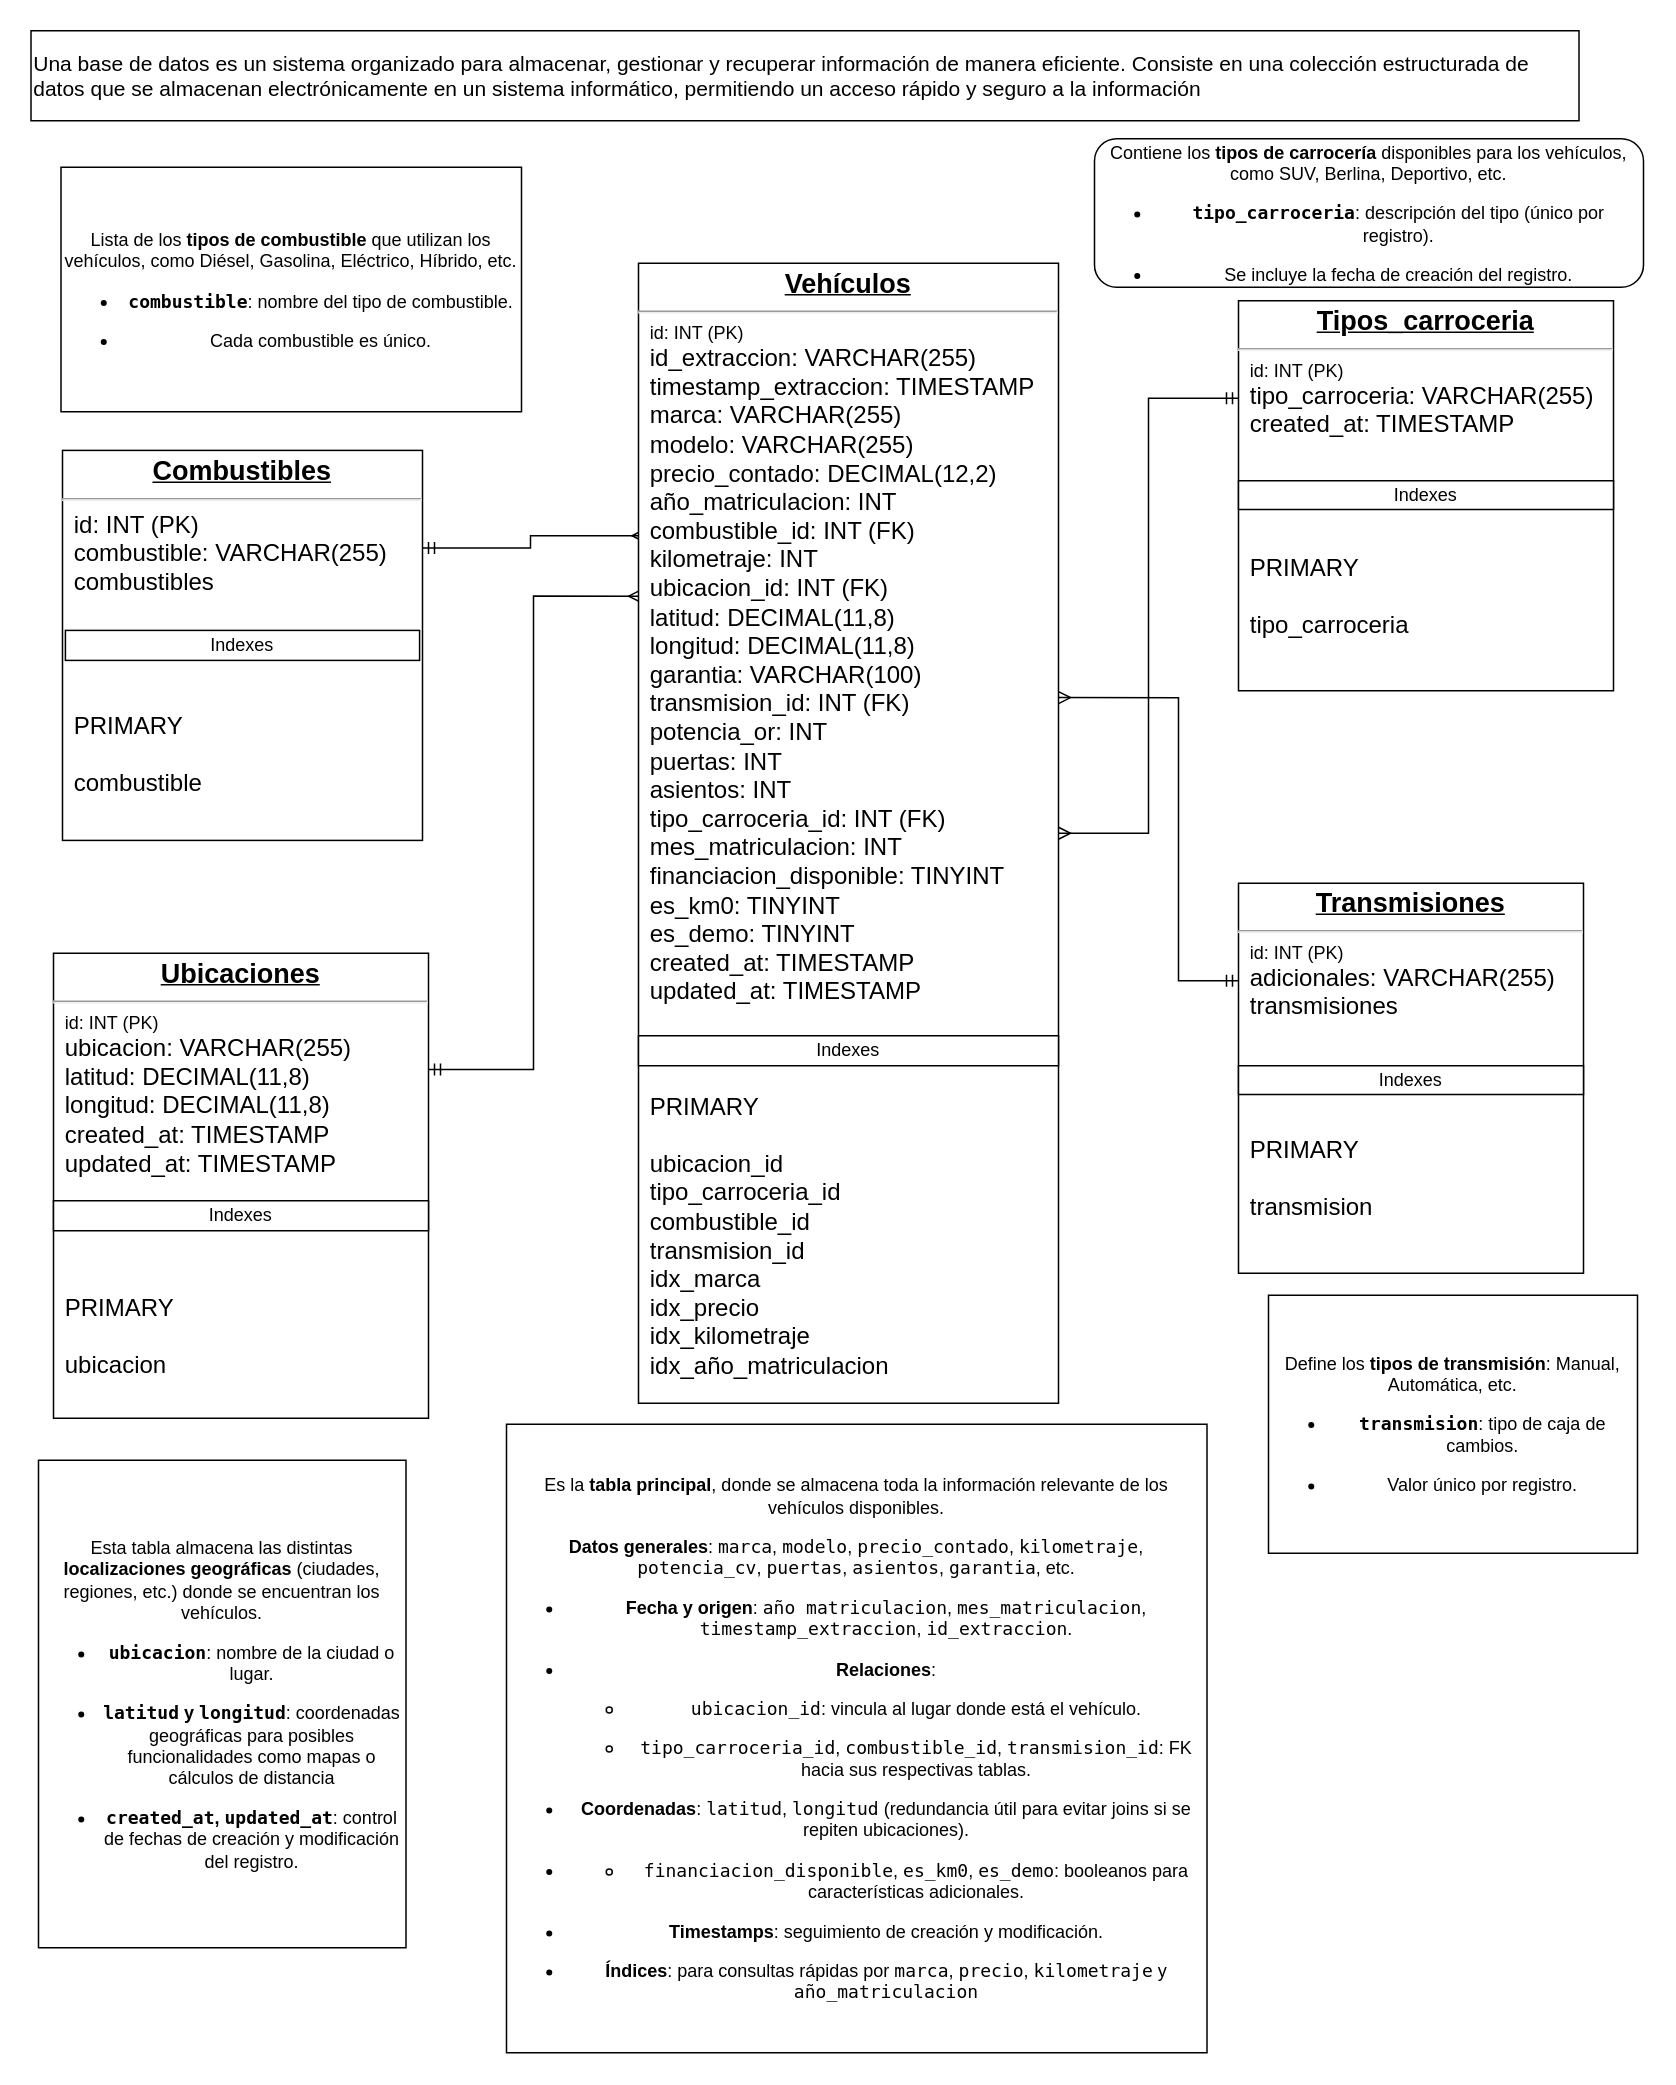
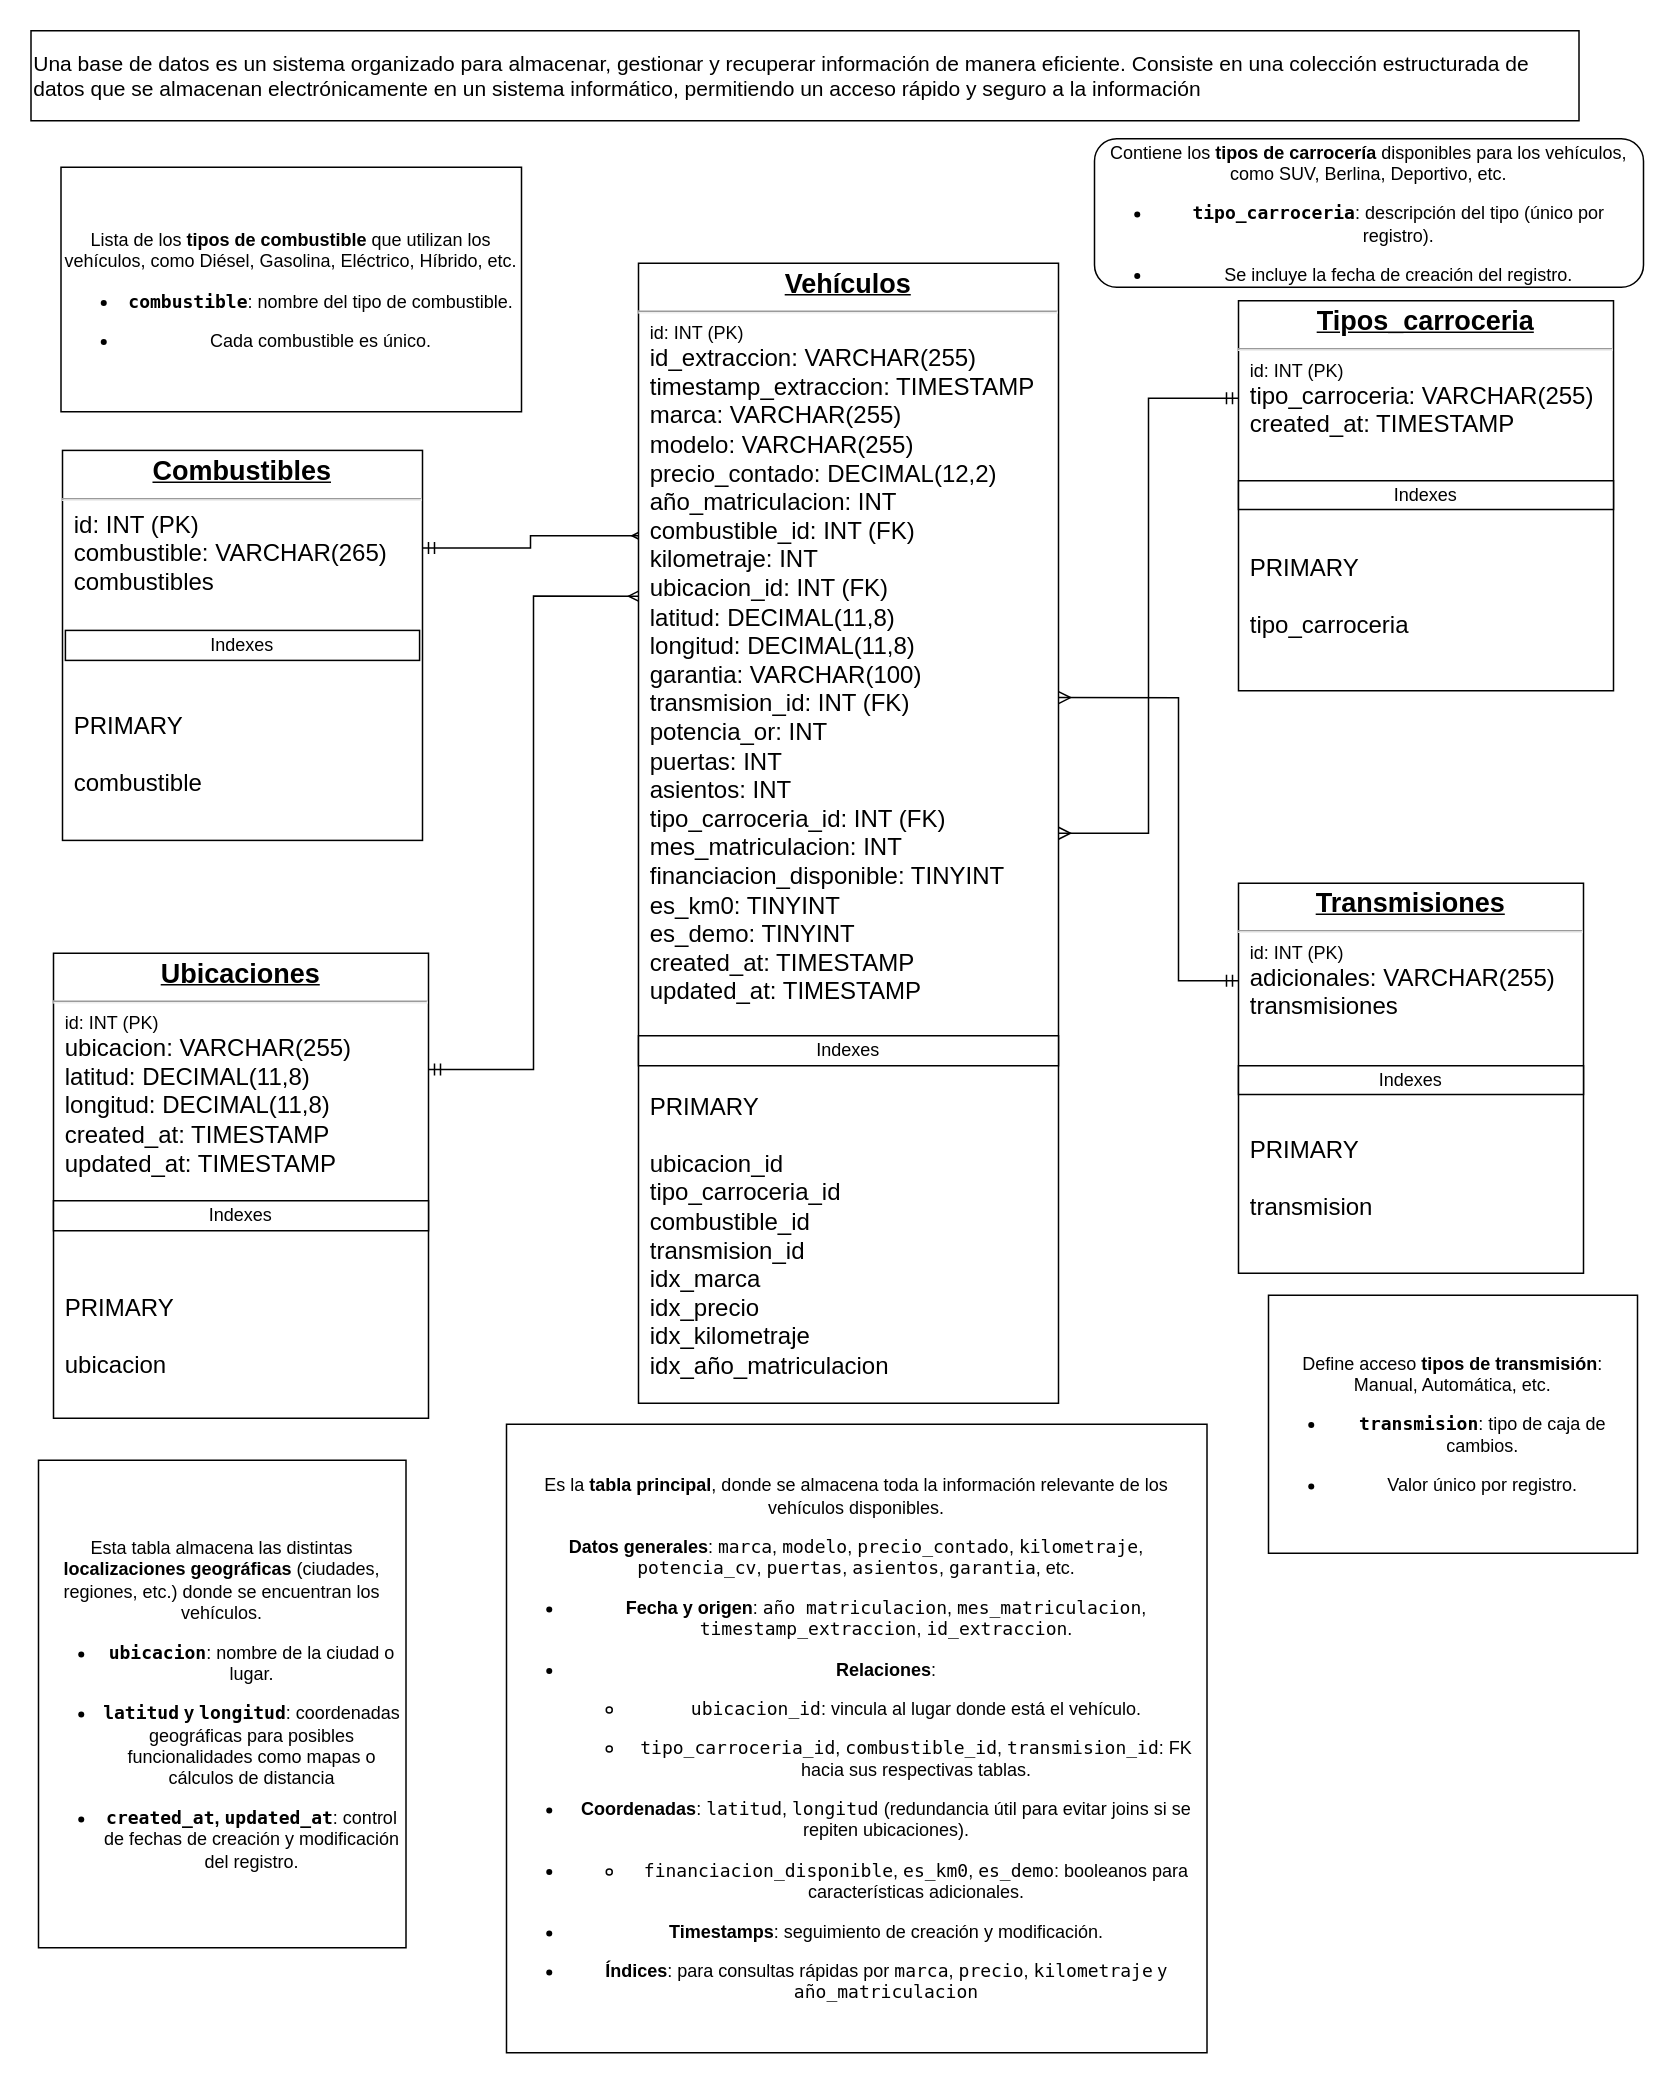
- <mxCell id="12" value="&lt;p style=&quot;margin: 0px ; margin-top: 4px ; text-align: center ; text-decoration: underline&quot;&gt;&lt;b&gt;&lt;font style=&quot;font-size: 18px;&quot;&gt;Combustibles&lt;/font&gt;&lt;/b&gt;&lt;/p&gt;&lt;hr&gt;&lt;p style=&quot;margin: 0px ; margin-left: 8px&quot;&gt;&lt;font size=&quot;3&quot;&gt;id: INT (PK)&lt;/font&gt;&lt;/p&gt;&lt;p style=&quot;margin: 0px ; margin-left: 8px&quot;&gt;&lt;font size=&quot;3&quot;&gt;combustible: VARCHAR(255)&lt;/font&gt;&lt;/p&gt;&lt;p style=&quot;margin: 0px ; margin-left: 8px&quot;&gt;&lt;font size=&quot;3&quot;&gt;combustibles&lt;/font&gt;&lt;/p&gt;&lt;p style=&quot;margin: 0px ; margin-left: 8px&quot;&gt;&lt;font size=&quot;3&quot;&gt;&lt;br&gt;&lt;/font&gt;&lt;/p&gt;&lt;p style=&quot;margin: 0px ; margin-left: 8px&quot;&gt;&lt;font size=&quot;3&quot;&gt;&lt;br&gt;&lt;/font&gt;&lt;/p&gt;&lt;p style=&quot;margin: 0px ; margin-left: 8px&quot;&gt;&lt;font size=&quot;3&quot;&gt;&lt;br&gt;&lt;/font&gt;&lt;/p&gt;&lt;p style=&quot;margin: 0px ; margin-left: 8px&quot;&gt;&lt;font size=&quot;3&quot;&gt;&lt;br&gt;&lt;/font&gt;&lt;/p&gt;&lt;p style=&quot;margin: 0px ; margin-left: 8px&quot;&gt;&lt;font size=&quot;3&quot;&gt;PRIMARY&lt;/font&gt;&lt;/p&gt;&lt;p style=&quot;margin: 0px ; margin-left: 8px&quot;&gt;&lt;font size=&quot;3&quot;&gt;&lt;br&gt;&lt;/font&gt;&lt;/p&gt;&lt;p style=&quot;margin: 0px ; margin-left: 8px&quot;&gt;&lt;font size=&quot;3&quot;&gt;combustible&lt;/font&gt;&lt;/p&gt;" style="verticalAlign=top;align=left;overflow=fill;fontSize=12;fontFamily=Helvetica;html=1;rounded=0;shadow=0;comic=0;labelBackgroundColor=none;strokeWidth=1;" parent="11" vertex="1"><mxGeometry width="240" height="260" as="geometry" /></mxCell>
+ <mxCell id="12" value="&lt;p style=&quot;margin: 0px ; margin-top: 4px ; text-align: center ; text-decoration: underline&quot;&gt;&lt;b&gt;&lt;font style=&quot;font-size: 18px;&quot;&gt;Combustibles&lt;/font&gt;&lt;/b&gt;&lt;/p&gt;&lt;hr&gt;&lt;p style=&quot;margin: 0px ; margin-left: 8px&quot;&gt;&lt;font size=&quot;3&quot;&gt;id: INT (PK)&lt;/font&gt;&lt;/p&gt;&lt;p style=&quot;margin: 0px ; margin-left: 8px&quot;&gt;&lt;font size=&quot;3&quot;&gt;combustible: VARCHAR(265)&lt;/font&gt;&lt;/p&gt;&lt;p style=&quot;margin: 0px ; margin-left: 8px&quot;&gt;&lt;font size=&quot;3&quot;&gt;combustibles&lt;/font&gt;&lt;/p&gt;&lt;p style=&quot;margin: 0px ; margin-left: 8px&quot;&gt;&lt;font size=&quot;3&quot;&gt;&lt;br&gt;&lt;/font&gt;&lt;/p&gt;&lt;p style=&quot;margin: 0px ; margin-left: 8px&quot;&gt;&lt;font size=&quot;3&quot;&gt;&lt;br&gt;&lt;/font&gt;&lt;/p&gt;&lt;p style=&quot;margin: 0px ; margin-left: 8px&quot;&gt;&lt;font size=&quot;3&quot;&gt;&lt;br&gt;&lt;/font&gt;&lt;/p&gt;&lt;p style=&quot;margin: 0px ; margin-left: 8px&quot;&gt;&lt;font size=&quot;3&quot;&gt;&lt;br&gt;&lt;/font&gt;&lt;/p&gt;&lt;p style=&quot;margin: 0px ; margin-left: 8px&quot;&gt;&lt;font size=&quot;3&quot;&gt;PRIMARY&lt;/font&gt;&lt;/p&gt;&lt;p style=&quot;margin: 0px ; margin-left: 8px&quot;&gt;&lt;font size=&quot;3&quot;&gt;&lt;br&gt;&lt;/font&gt;&lt;/p&gt;&lt;p style=&quot;margin: 0px ; margin-left: 8px&quot;&gt;&lt;font size=&quot;3&quot;&gt;combustible&lt;/font&gt;&lt;/p&gt;" style="verticalAlign=top;align=left;overflow=fill;fontSize=12;fontFamily=Helvetica;html=1;rounded=0;shadow=0;comic=0;labelBackgroundColor=none;strokeWidth=1;" parent="11" vertex="1"><mxGeometry width="240" height="260" as="geometry" /></mxCell>
- <mxCell id="26" value="&lt;p data-end=&quot;1073&quot; data-start=&quot;1012&quot;&gt;Define los &lt;strong data-end=&quot;1047&quot; data-start=&quot;1023&quot;&gt;tipos de transmisión&lt;/strong&gt;: Manual, Automática, etc.&lt;/p&gt;&lt;ul data-end=&quot;1148&quot; data-start=&quot;1075&quot;&gt;&lt;li data-end=&quot;1120&quot; data-start=&quot;1075&quot;&gt;&lt;p data-end=&quot;1120&quot; data-start=&quot;1077&quot;&gt;&lt;strong data-end=&quot;1094&quot; data-start=&quot;1077&quot;&gt;&lt;code data-end=&quot;1092&quot; data-start=&quot;1079&quot;&gt;transmision&lt;/code&gt;&lt;/strong&gt;: tipo de caja de cambios.&lt;/p&gt;&lt;/li&gt;&lt;li data-end=&quot;1148&quot; data-start=&quot;1121&quot;&gt;&lt;p data-end=&quot;1148&quot; data-start=&quot;1123&quot;&gt;Valor único por registro.&lt;/p&gt;&lt;/li&gt;&lt;/ul&gt;" style="rounded=0;whiteSpace=wrap;html=1;" vertex="1" parent="1"><mxGeometry x="845" y="863" width="246" height="172" as="geometry" /></mxCell>
+ <mxCell id="26" value="&lt;p data-end=&quot;1073&quot; data-start=&quot;1012&quot;&gt;Define acceso &lt;strong data-end=&quot;1047&quot; data-start=&quot;1023&quot;&gt;tipos de transmisión&lt;/strong&gt;: Manual, Automática, etc.&lt;/p&gt;&lt;ul data-end=&quot;1148&quot; data-start=&quot;1075&quot;&gt;&lt;li data-end=&quot;1120&quot; data-start=&quot;1075&quot;&gt;&lt;p data-end=&quot;1120&quot; data-start=&quot;1077&quot;&gt;&lt;strong data-end=&quot;1094&quot; data-start=&quot;1077&quot;&gt;&lt;code data-end=&quot;1092&quot; data-start=&quot;1079&quot;&gt;transmision&lt;/code&gt;&lt;/strong&gt;: tipo de caja de cambios.&lt;/p&gt;&lt;/li&gt;&lt;li data-end=&quot;1148&quot; data-start=&quot;1121&quot;&gt;&lt;p data-end=&quot;1148&quot; data-start=&quot;1123&quot;&gt;Valor único por registro.&lt;/p&gt;&lt;/li&gt;&lt;/ul&gt;" style="rounded=0;whiteSpace=wrap;html=1;" vertex="1" parent="1"><mxGeometry x="845" y="863" width="246" height="172" as="geometry" /></mxCell>
